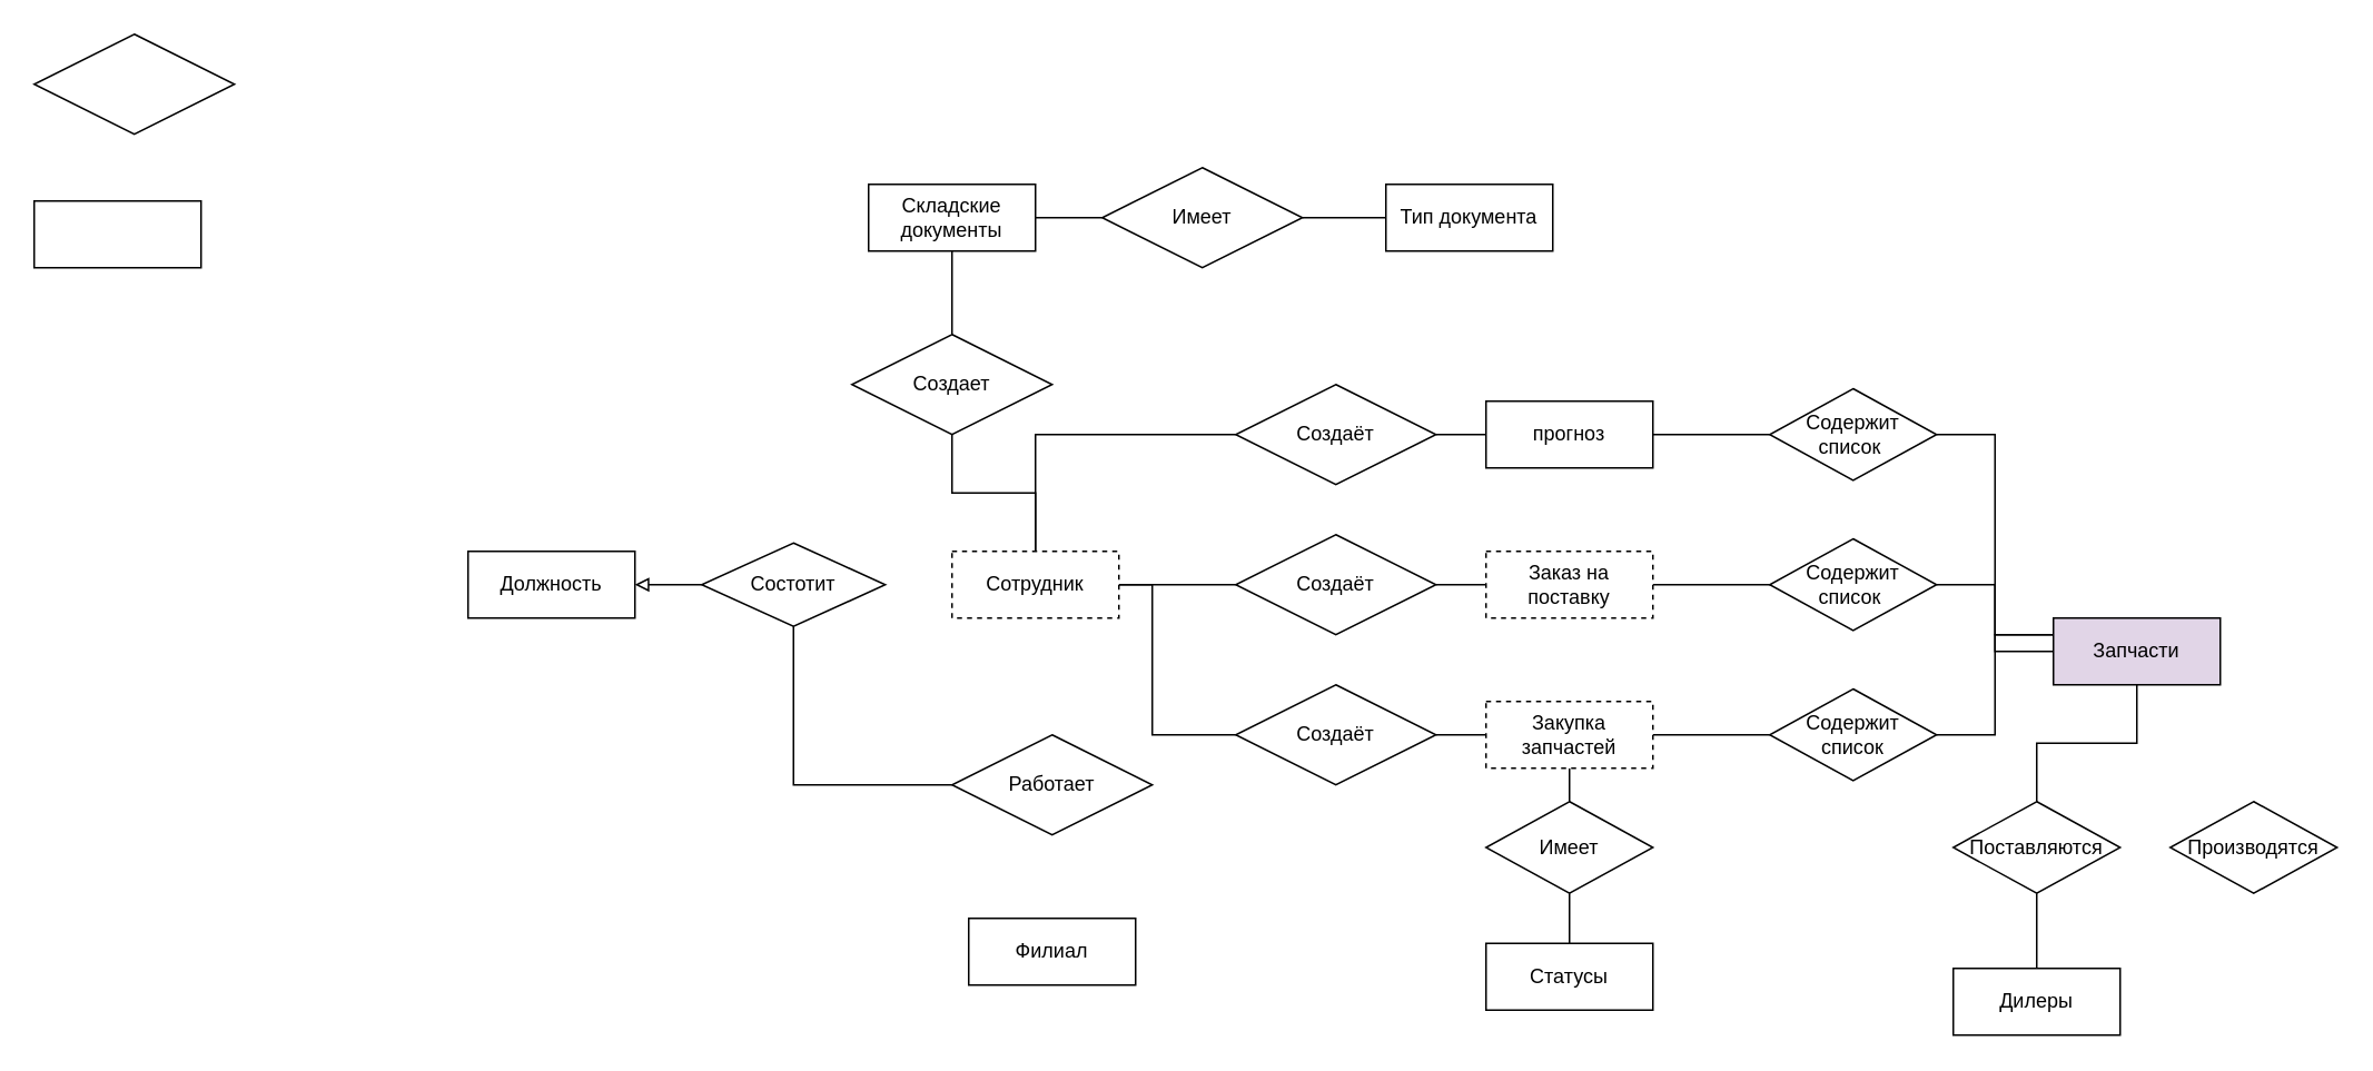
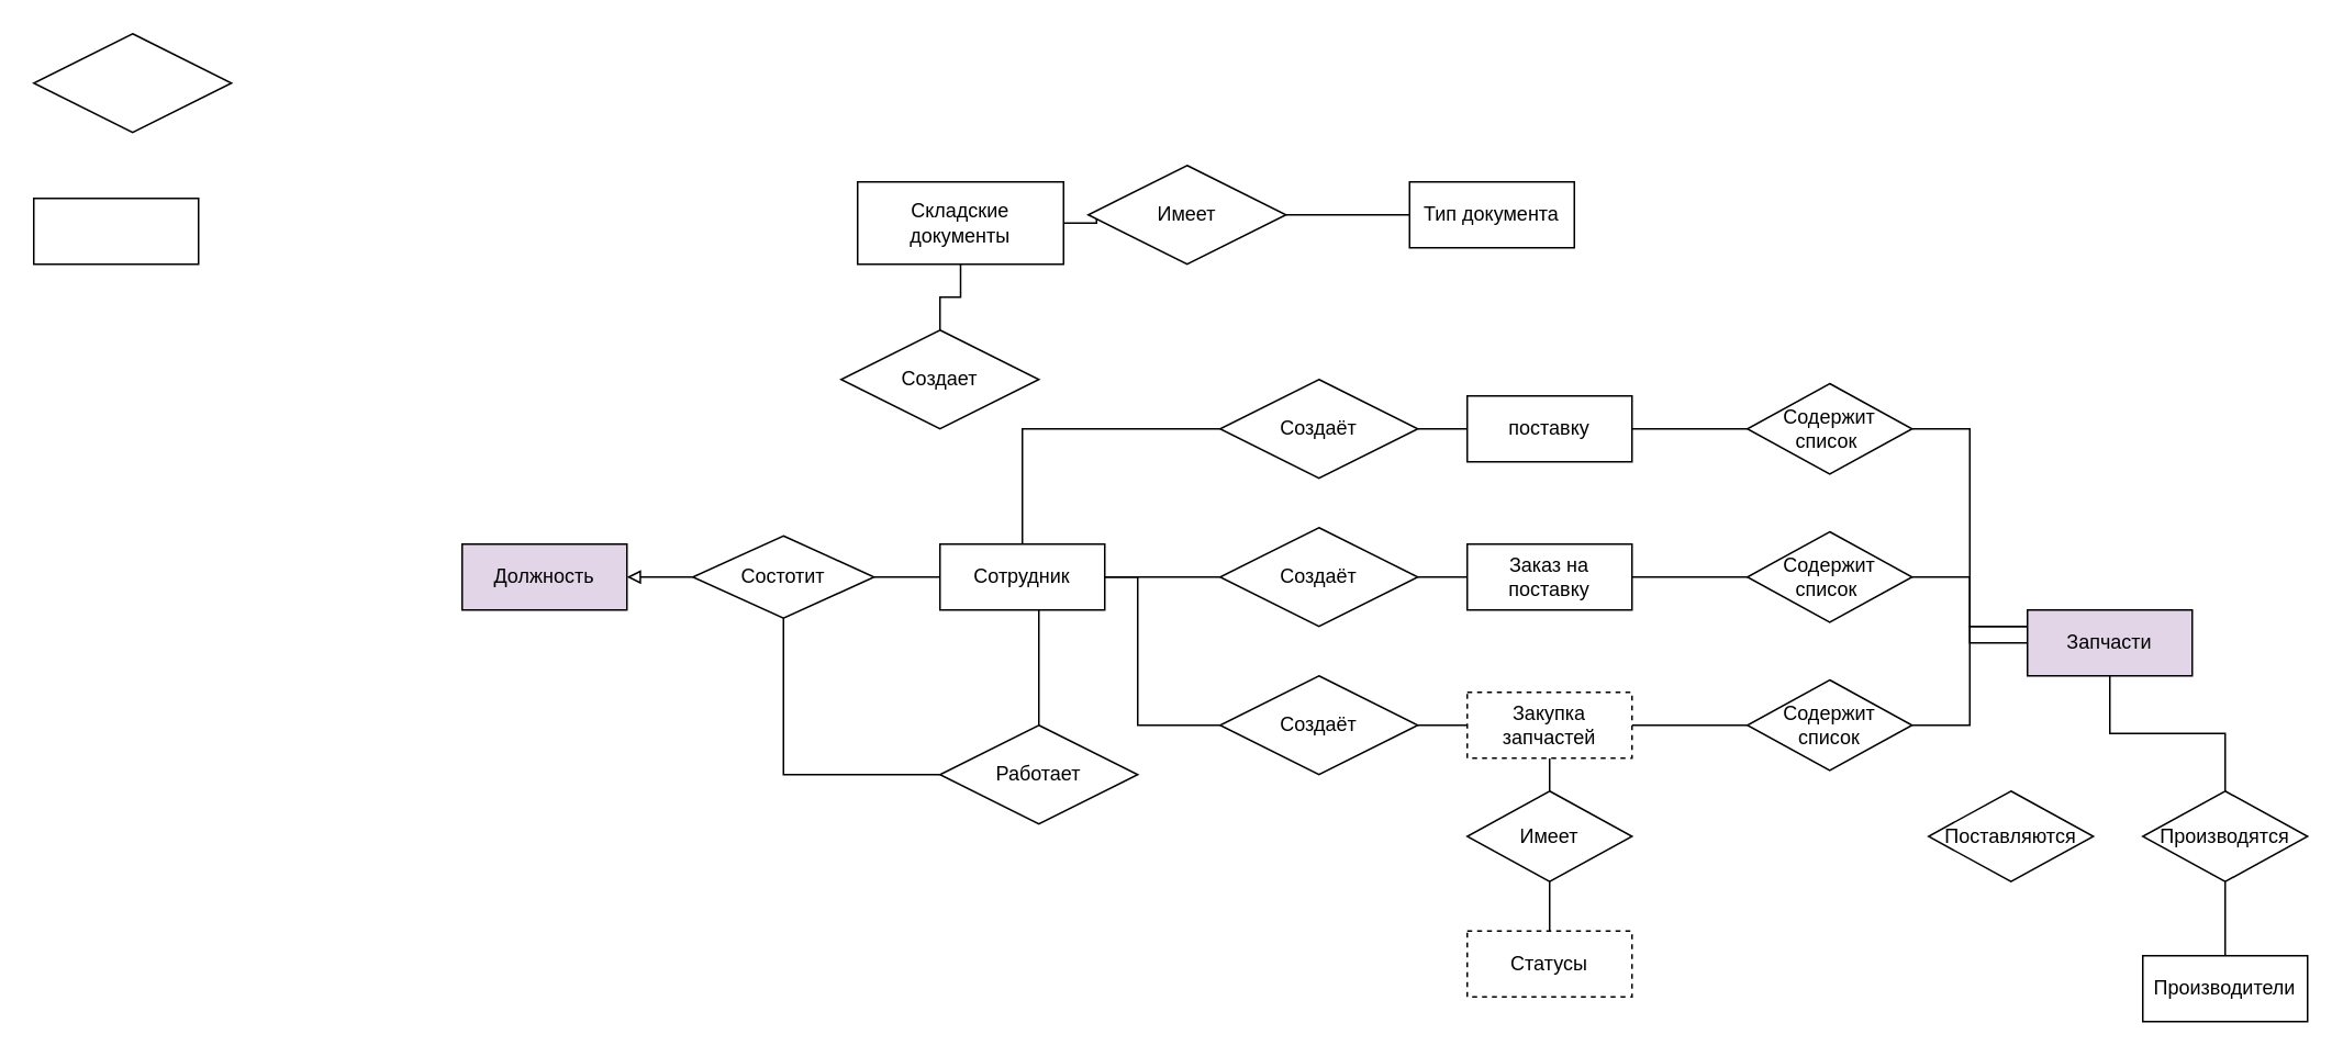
- <mxCell id="29" value="Складские документы" style="whiteSpace=wrap;html=1;align=center;" parent="1" vertex="1"><mxGeometry x="520" y="110" width="100" height="40" as="geometry" /></mxCell>
+ <mxCell id="29" value="Складские документы" style="whiteSpace=wrap;html=1;align=center;" parent="1" vertex="1"><mxGeometry x="520" y="110" width="125" height="50" as="geometry" /></mxCell>
- <mxCell id="32" value="Тип документа" style="whiteSpace=wrap;html=1;align=center;" parent="1" vertex="1"><mxGeometry x="830" y="110" width="100" height="40" as="geometry" /></mxCell>
+ <mxCell id="32" value="Тип документа" style="whiteSpace=wrap;html=1;align=center;" parent="1" vertex="1"><mxGeometry x="855" y="110" width="100" height="40" as="geometry" /></mxCell>
- <mxCell id="52" value="прогноз" style="whiteSpace=wrap;html=1;align=center;" parent="1" vertex="1"><mxGeometry x="890" y="240" width="100" height="40" as="geometry" /></mxCell>
+ <mxCell id="52" value="поставку" style="whiteSpace=wrap;html=1;align=center;" parent="1" vertex="1"><mxGeometry x="890" y="240" width="100" height="40" as="geometry" /></mxCell>
- <mxCell id="6" style="edgeStyle=orthogonalEdgeStyle;rounded=0;orthogonalLoop=1;jettySize=auto;html=1;entryX=0.5;entryY=1;entryDx=0;entryDy=0;endArrow=none;endFill=0;" parent="1" source="8" target="27" edge="1"><mxGeometry relative="1" as="geometry" /></mxCell>
- <mxCell id="20" value="Должность" style="whiteSpace=wrap;html=1;align=center;" parent="1" vertex="1"><mxGeometry x="280" y="330" width="100" height="40" as="geometry" /></mxCell>
+ <mxCell id="20" value="Должность" style="whiteSpace=wrap;html=1;align=center;fillColor=#e1d5e7;" parent="1" vertex="1"><mxGeometry x="280" y="330" width="100" height="40" as="geometry" /></mxCell>
+ <mxCell id="4" style="edgeStyle=orthogonalEdgeStyle;rounded=0;orthogonalLoop=1;jettySize=auto;html=1;entryX=1;entryY=0.5;entryDx=0;entryDy=0;endArrow=none;endFill=0;" parent="1" source="8" target="19" edge="1"><mxGeometry relative="1" as="geometry" /></mxCell>
- <mxCell id="8" value="Сотрудник" style="whiteSpace=wrap;html=1;align=center;dashed=1;" parent="1" vertex="1"><mxGeometry x="570" y="330" width="100" height="40" as="geometry" /></mxCell>
+ <mxCell id="8" value="Сотрудник" style="whiteSpace=wrap;html=1;align=center;" parent="1" vertex="1"><mxGeometry x="570" y="330" width="100" height="40" as="geometry" /></mxCell>
- <mxCell id="14" value="Заказ на поставку" style="whiteSpace=wrap;html=1;align=center;dashed=1;" parent="1" vertex="1"><mxGeometry x="890" y="330" width="100" height="40" as="geometry" /></mxCell>
+ <mxCell id="14" value="Заказ на поставку" style="whiteSpace=wrap;html=1;align=center;" parent="1" vertex="1"><mxGeometry x="890" y="330" width="100" height="40" as="geometry" /></mxCell>
+ <mxCell id="3" style="rounded=0;orthogonalLoop=1;jettySize=auto;html=1;entryX=0.5;entryY=0;entryDx=0;entryDy=0;exitX=0.6;exitY=0.75;exitDx=0;exitDy=0;exitPerimeter=0;endArrow=none;endFill=0;" parent="1" source="8" target="17" edge="1"><mxGeometry relative="1" as="geometry" /></mxCell>
- <mxCell id="33" style="edgeStyle=orthogonalEdgeStyle;rounded=0;orthogonalLoop=1;jettySize=auto;html=1;entryX=0.5;entryY=0;entryDx=0;entryDy=0;endArrow=none;endFill=0;" parent="1" source="35" target="46" edge="1"><mxGeometry relative="1" as="geometry" /></mxCell>
+ <mxCell id="34" style="edgeStyle=orthogonalEdgeStyle;rounded=0;orthogonalLoop=1;jettySize=auto;html=1;entryX=0.5;entryY=0;entryDx=0;entryDy=0;endArrow=none;endFill=0;" parent="1" source="35" target="44" edge="1"><mxGeometry relative="1" as="geometry" /></mxCell>
- <mxCell id="45" style="edgeStyle=orthogonalEdgeStyle;rounded=0;orthogonalLoop=1;jettySize=auto;html=1;entryX=0.5;entryY=0;entryDx=0;entryDy=0;endArrow=none;endFill=0;" parent="1" source="46" target="47" edge="1"><mxGeometry relative="1" as="geometry" /></mxCell>
+ <mxCell id="43" style="edgeStyle=orthogonalEdgeStyle;rounded=0;orthogonalLoop=1;jettySize=auto;html=1;entryX=0.5;entryY=0;entryDx=0;entryDy=0;endArrow=none;endFill=0;" parent="1" source="44" target="48" edge="1"><mxGeometry relative="1" as="geometry" /></mxCell>
- <mxCell id="15" value="Филиал" style="whiteSpace=wrap;html=1;align=center;" parent="1" vertex="1"><mxGeometry x="580" y="550" width="100" height="40" as="geometry" /></mxCell>
- <mxCell id="40" value="Статусы" style="whiteSpace=wrap;html=1;align=center;" parent="1" vertex="1"><mxGeometry x="890" y="565" width="100" height="40" as="geometry" /></mxCell>
+ <mxCell id="40" value="Статусы" style="whiteSpace=wrap;html=1;align=center;dashed=1;" parent="1" vertex="1"><mxGeometry x="890" y="565" width="100" height="40" as="geometry" /></mxCell>
- <mxCell id="47" value="Дилеры" style="whiteSpace=wrap;html=1;align=center;" parent="1" vertex="1"><mxGeometry x="1170" y="580" width="100" height="40" as="geometry" /></mxCell>
+ <mxCell id="48" value="Производители" style="whiteSpace=wrap;html=1;align=center;" parent="1" vertex="1"><mxGeometry x="1300" y="580" width="100" height="40" as="geometry" /></mxCell>
